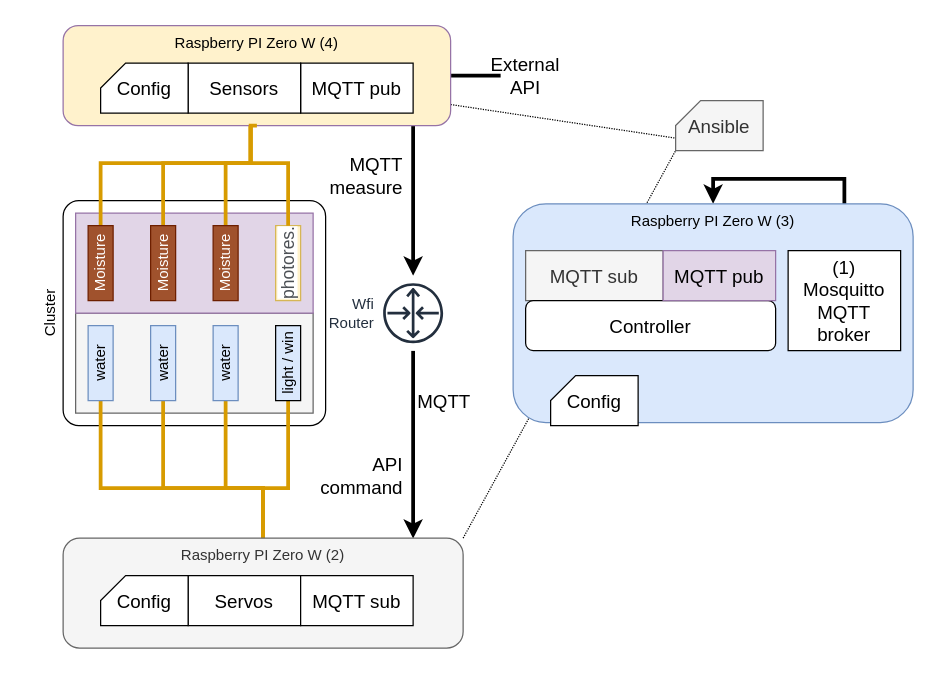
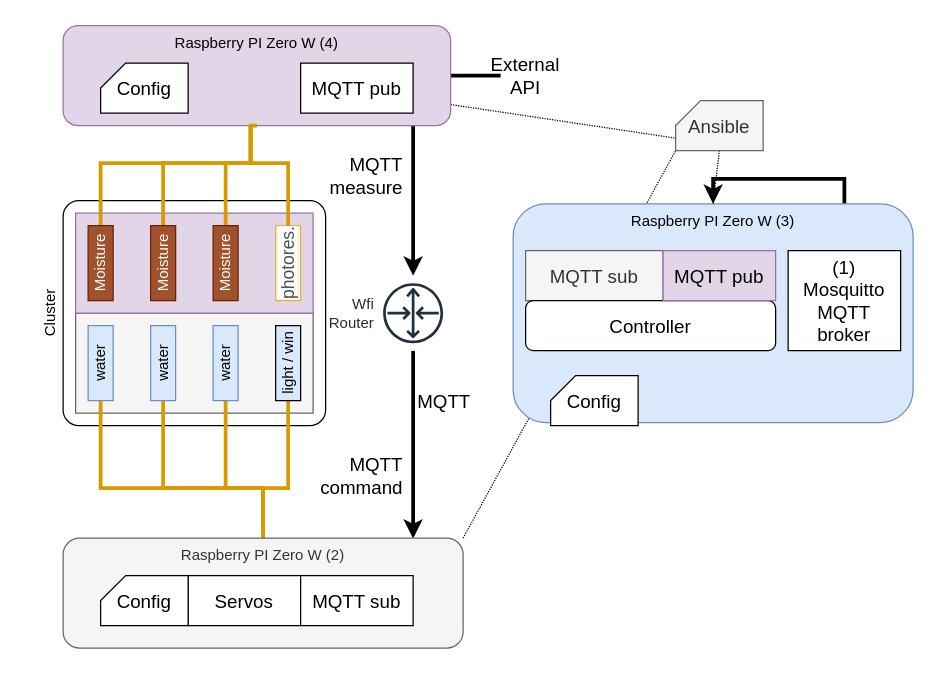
- <mxCell id="12" value="Raspberry PI Zero W (4)" style="rounded=1;whiteSpace=wrap;html=1;fillColor=#fff2cc;strokeColor=#9673a6;verticalAlign=top;" vertex="1" parent="1"><mxGeometry x="50" y="20" width="310" height="80" as="geometry" /></mxCell>
+ <mxCell id="12" value="Raspberry PI Zero W (4)" style="rounded=1;whiteSpace=wrap;html=1;fillColor=#e1d5e7;strokeColor=#9673a6;verticalAlign=top;" vertex="1" parent="1"><mxGeometry x="50" y="20" width="310" height="80" as="geometry" /></mxCell>
- <mxCell id="41" value="Sensors" style="rounded=0;whiteSpace=wrap;html=1;fontSize=15;align=center;" vertex="1" parent="35"><mxGeometry x="150" y="50" width="90" height="40" as="geometry" /></mxCell>
+ <mxCell id="34" style="rounded=0;orthogonalLoop=1;jettySize=auto;html=1;entryX=0.5;entryY=1;entryDx=0;entryDy=0;entryPerimeter=0;startArrow=none;startFill=0;endArrow=none;endFill=0;strokeWidth=1;fontSize=15;dashed=1;dashPattern=1 1;exitX=0.5;exitY=0;exitDx=0;exitDy=0;" edge="1" parent="1" source="31" target="45"><mxGeometry relative="1" as="geometry"><mxPoint x="370" y="93.134" as="sourcePoint" /><mxPoint x="550" y="120" as="targetPoint" /></mxGeometry></mxCell>
- <mxCell id="47" value="API&lt;br&gt;command" style="text;html=1;strokeColor=none;fillColor=none;align=right;verticalAlign=middle;whiteSpace=wrap;rounded=0;fontSize=15;" vertex="1" parent="35"><mxGeometry x="284" y="370" width="40" height="20" as="geometry" /></mxCell>
+ <mxCell id="47" value="MQTT&lt;br&gt;command" style="text;html=1;strokeColor=none;fillColor=none;align=right;verticalAlign=middle;whiteSpace=wrap;rounded=0;fontSize=15;" vertex="1" parent="35"><mxGeometry x="284" y="370" width="40" height="20" as="geometry" /></mxCell>
